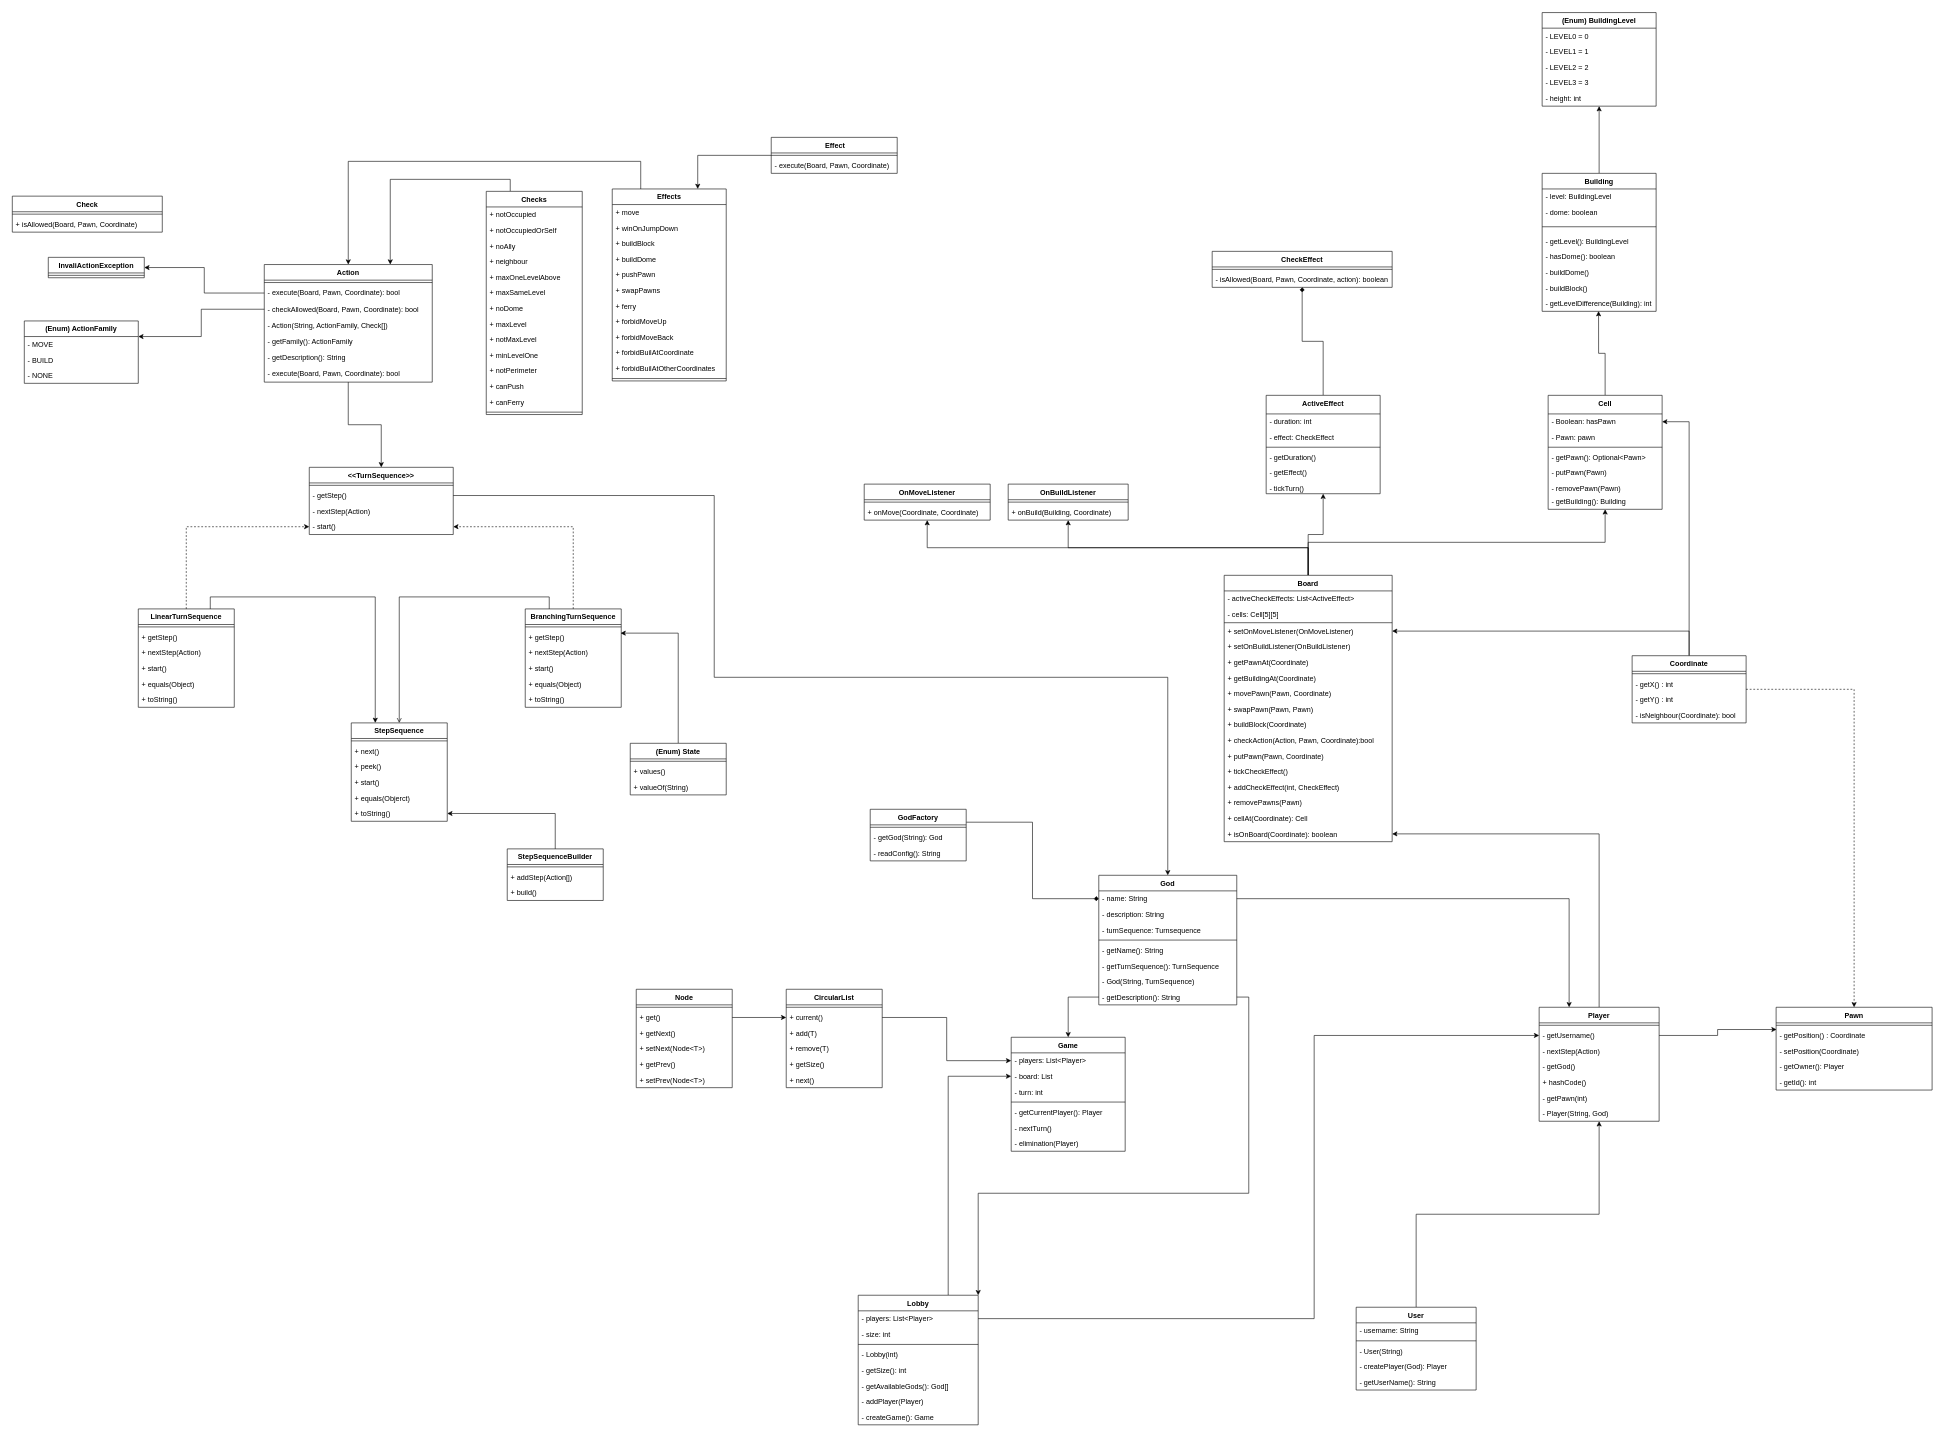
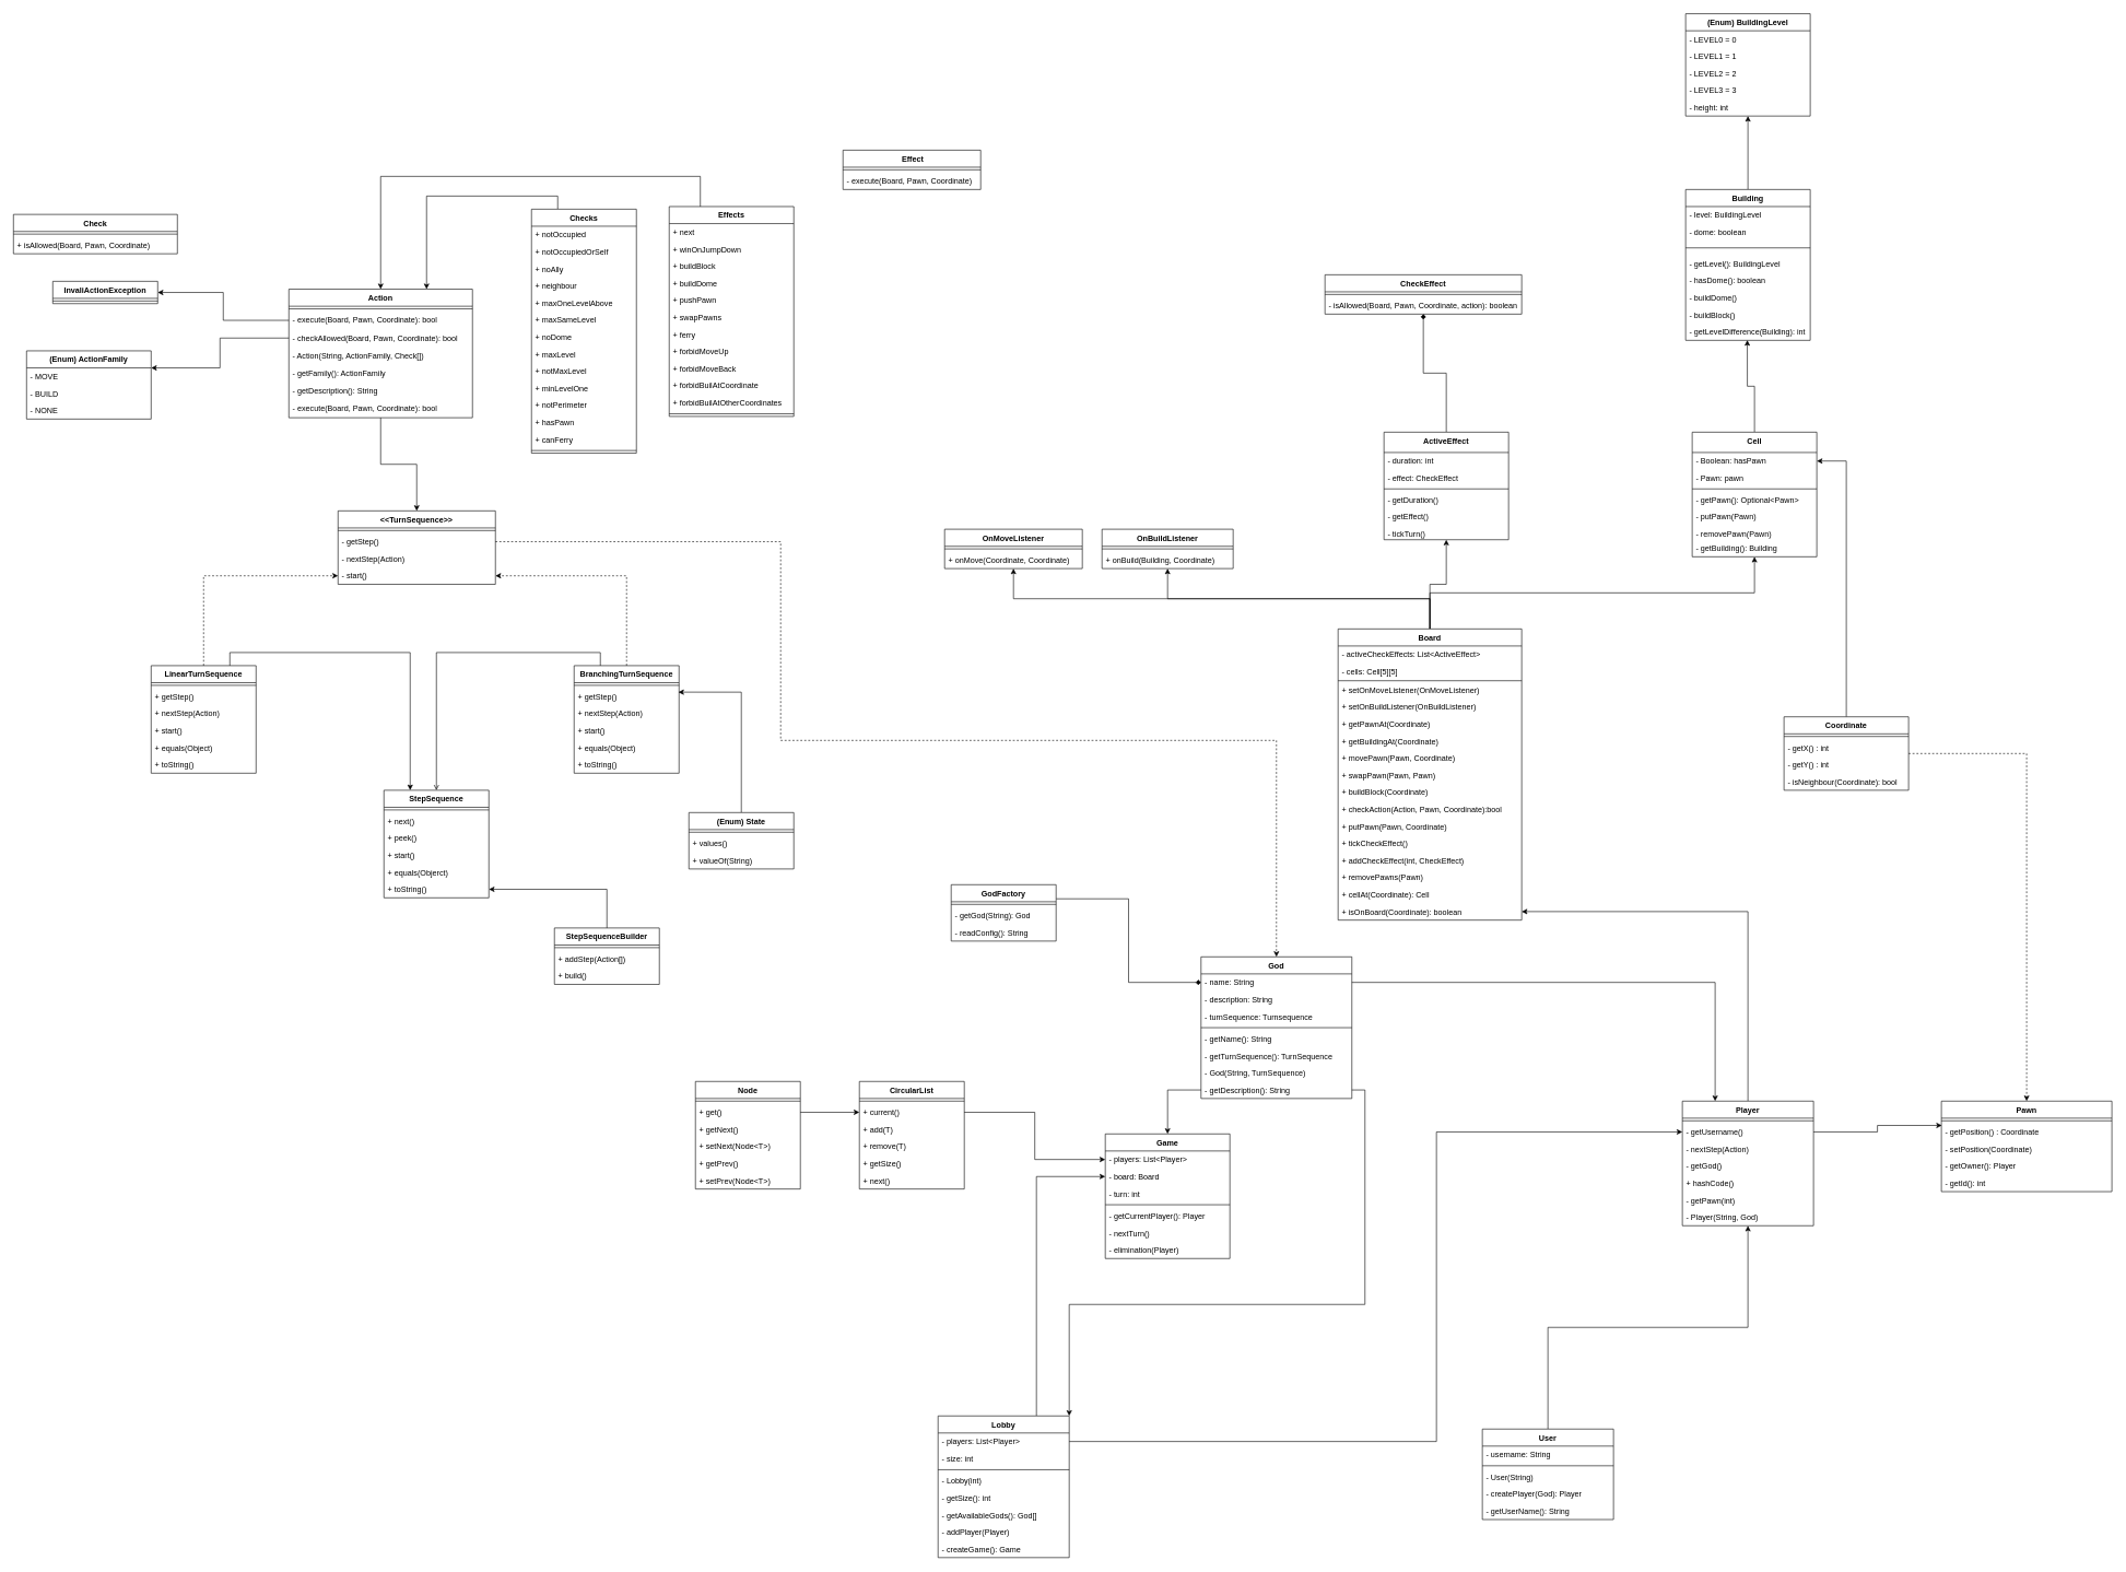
- <mxCell id="240" style="edgeStyle=orthogonalEdgeStyle;rounded=0;orthogonalLoop=1;jettySize=auto;html=1;entryX=0.75;entryY=0;entryDx=0;entryDy=0;" edge="1" parent="1" source="241" target="227"><mxGeometry relative="1" as="geometry" /></mxCell>
- <mxCell id="228" value="+ move" style="text;strokeColor=none;fillColor=none;align=left;verticalAlign=top;spacingLeft=4;spacingRight=4;overflow=hidden;rotatable=0;points=[[0,0.5],[1,0.5]];portConstraint=eastwest;" vertex="1" parent="227"><mxGeometry y="26" width="190" height="26" as="geometry" /></mxCell>
+ <mxCell id="228" value="+ next" style="text;strokeColor=none;fillColor=none;align=left;verticalAlign=top;spacingLeft=4;spacingRight=4;overflow=hidden;rotatable=0;points=[[0,0.5],[1,0.5]];portConstraint=eastwest;" vertex="1" parent="227"><mxGeometry y="26" width="190" height="26" as="geometry" /></mxCell>
- <mxCell id="223" value="+ canPush" style="text;strokeColor=none;fillColor=none;align=left;verticalAlign=top;spacingLeft=4;spacingRight=4;overflow=hidden;rotatable=0;points=[[0,0.5],[1,0.5]];portConstraint=eastwest;" vertex="1" parent="211"><mxGeometry y="312" width="160" height="26" as="geometry" /></mxCell>
+ <mxCell id="223" value="+ hasPawn" style="text;strokeColor=none;fillColor=none;align=left;verticalAlign=top;spacingLeft=4;spacingRight=4;overflow=hidden;rotatable=0;points=[[0,0.5],[1,0.5]];portConstraint=eastwest;" vertex="1" parent="211"><mxGeometry y="312" width="160" height="26" as="geometry" /></mxCell>
- <mxCell id="198" style="edgeStyle=orthogonalEdgeStyle;rounded=0;orthogonalLoop=1;jettySize=auto;html=1;entryX=1;entryY=0.5;entryDx=0;entryDy=0;" edge="1" parent="1" source="200" target="24"><mxGeometry relative="1" as="geometry" /></mxCell>
- <mxCell id="196" style="edgeStyle=orthogonalEdgeStyle;rounded=0;orthogonalLoop=1;jettySize=auto;html=1;exitX=1;exitY=0.5;exitDx=0;exitDy=0;entryX=0.5;entryY=0;entryDx=0;entryDy=0;" edge="1" parent="1" source="193" target="131"><mxGeometry relative="1" as="geometry"><Array as="points"><mxPoint x="1190" y="825" /><mxPoint x="1190" y="1128" /><mxPoint x="1946" y="1128" /></Array></mxGeometry></mxCell>
+ <mxCell id="196" style="edgeStyle=orthogonalEdgeStyle;rounded=0;orthogonalLoop=1;jettySize=auto;html=1;exitX=1;exitY=0.5;exitDx=0;exitDy=0;entryX=0.5;entryY=0;entryDx=0;entryDy=0;dashed=1;" edge="1" parent="1" source="193" target="131"><mxGeometry relative="1" as="geometry"><Array as="points"><mxPoint x="1190" y="825" /><mxPoint x="1190" y="1128" /><mxPoint x="1946" y="1128" /></Array></mxGeometry></mxCell>
- <mxCell id="125" value="- board: List" style="text;strokeColor=none;fillColor=none;align=left;verticalAlign=top;spacingLeft=4;spacingRight=4;overflow=hidden;rotatable=0;points=[[0,0.5],[1,0.5]];portConstraint=eastwest;" parent="123" vertex="1"><mxGeometry y="52" width="190" height="26" as="geometry" /></mxCell>
+ <mxCell id="125" value="- board: Board" style="text;strokeColor=none;fillColor=none;align=left;verticalAlign=top;spacingLeft=4;spacingRight=4;overflow=hidden;rotatable=0;points=[[0,0.5],[1,0.5]];portConstraint=eastwest;" parent="123" vertex="1"><mxGeometry y="52" width="190" height="26" as="geometry" /></mxCell>
